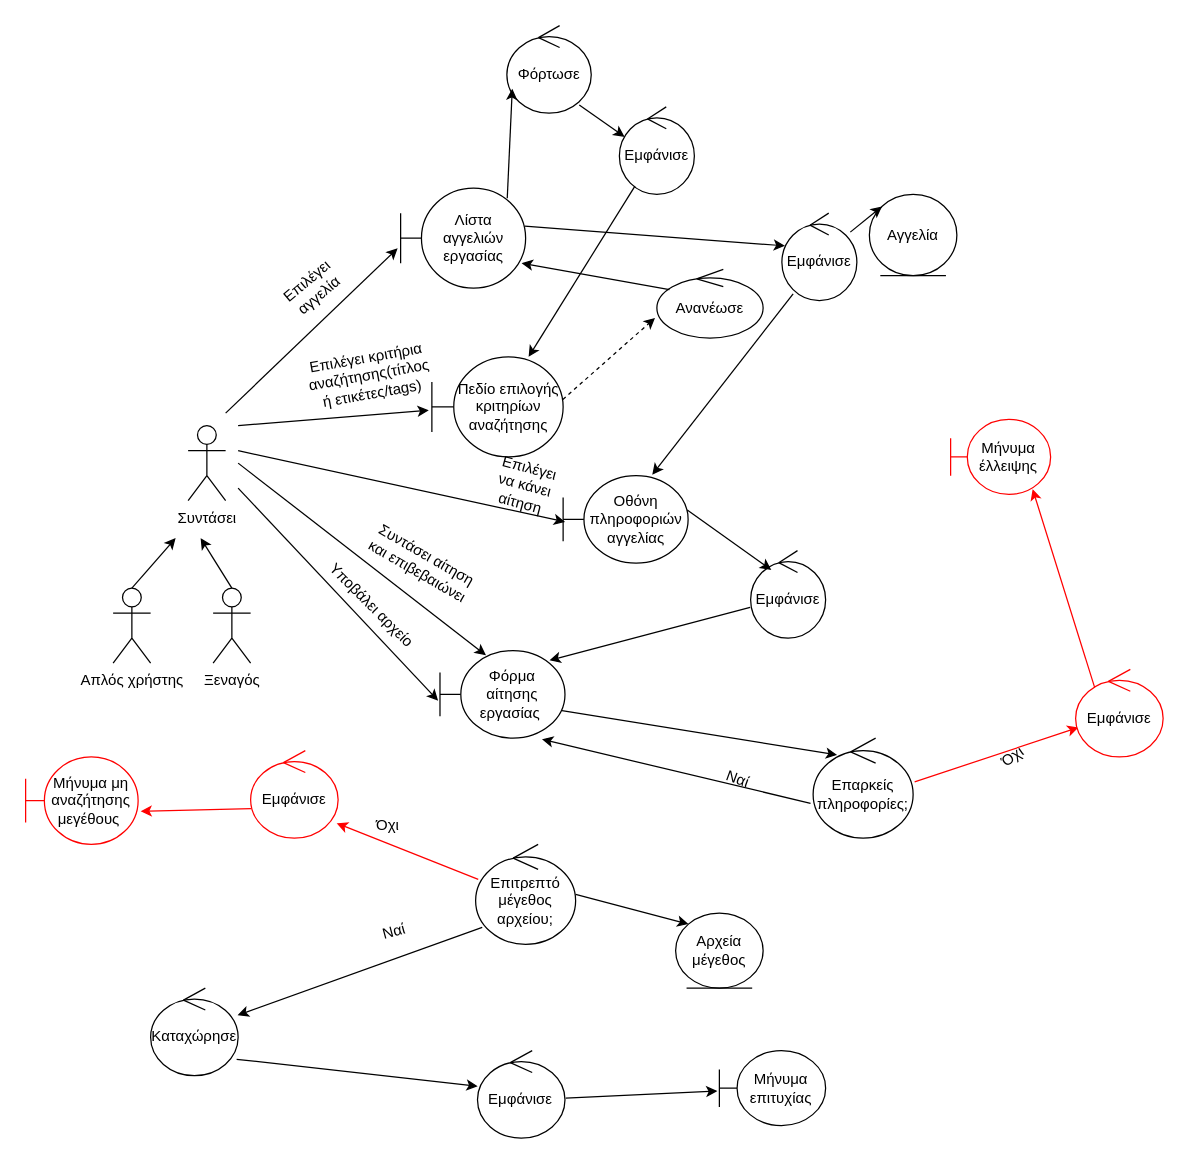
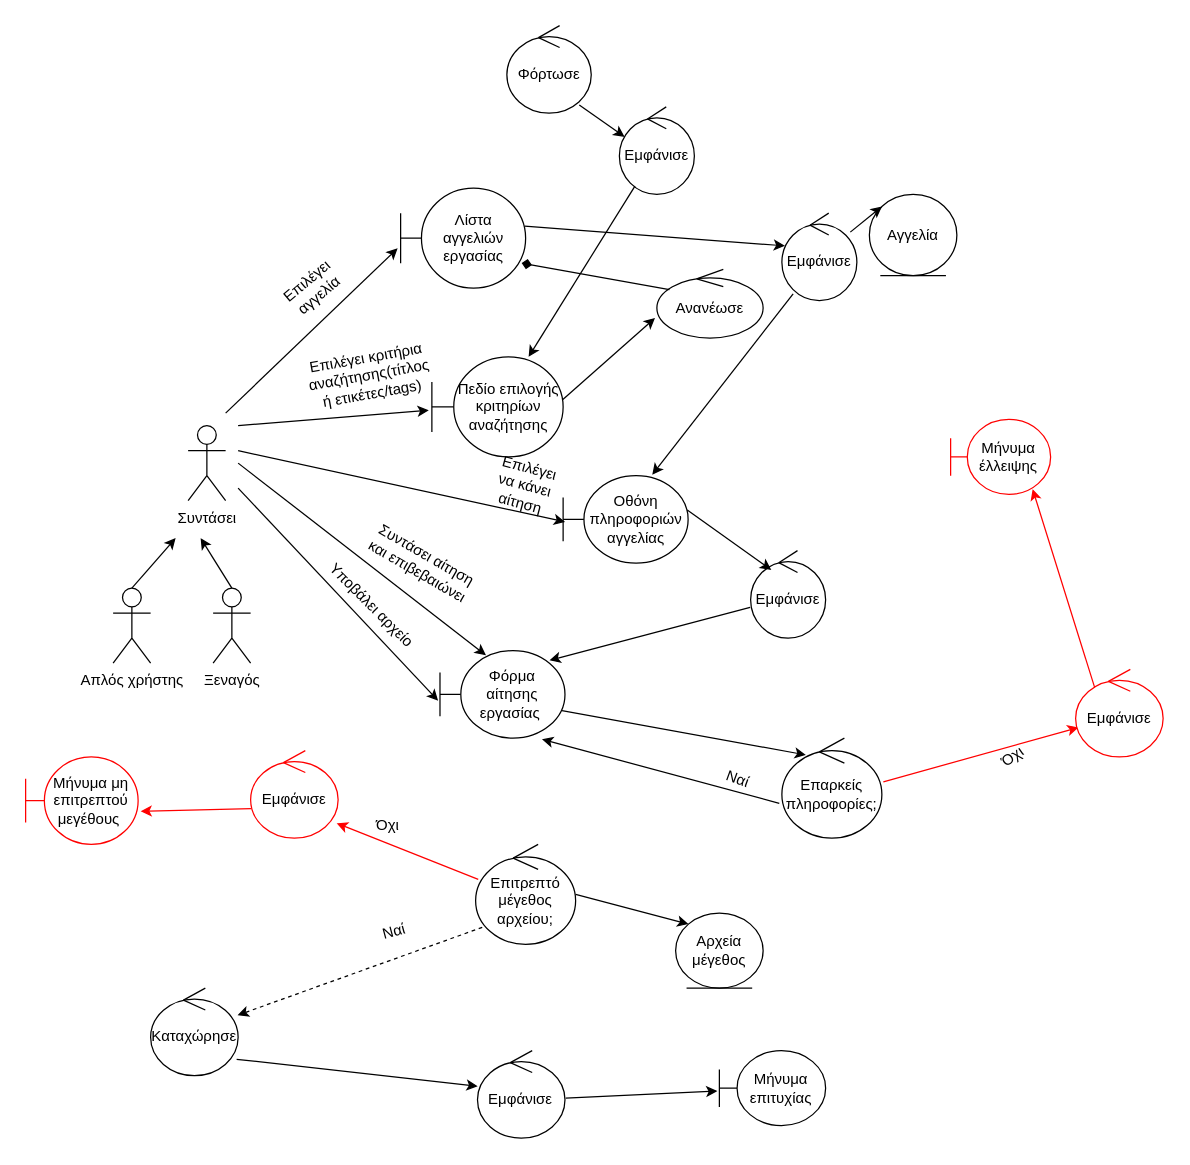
- <mxCell id="52" value="" style="endArrow=classic;html=1;rounded=0;exitX=0.853;exitY=0.101;exitDx=0;exitDy=0;exitPerimeter=0;entryX=0.064;entryY=0.721;entryDx=0;entryDy=0;entryPerimeter=0;" parent="1" source="8" target="51" edge="1"><mxGeometry width="50" height="50" relative="1" as="geometry"><mxPoint x="660" y="380" as="sourcePoint" /><mxPoint x="710" y="330" as="targetPoint" /></mxGeometry></mxCell>
- <mxCell id="35" value="" style="endArrow=classic;html=1;rounded=0;entryX=0.968;entryY=0.75;entryDx=0;entryDy=0;entryPerimeter=0;exitX=0.118;exitY=0.294;exitDx=0;exitDy=0;exitPerimeter=0;" parent="1" source="33" target="8" edge="1"><mxGeometry width="50" height="50" relative="1" as="geometry"><mxPoint x="490" y="470" as="sourcePoint" /><mxPoint x="540" y="420" as="targetPoint" /></mxGeometry></mxCell>
+ <mxCell id="35" value="" style="endArrow=diamond;html=1;rounded=0;entryX=0.968;entryY=0.75;entryDx=0;entryDy=0;entryPerimeter=0;exitX=0.118;exitY=0.294;exitDx=0;exitDy=0;exitPerimeter=0;" parent="1" source="33" target="8" edge="1"><mxGeometry width="50" height="50" relative="1" as="geometry"><mxPoint x="490" y="470" as="sourcePoint" /><mxPoint x="540" y="420" as="targetPoint" /></mxGeometry></mxCell>
- <mxCell id="34" value="" style="endArrow=classic;html=1;rounded=0;entryX=-0.017;entryY=0.706;entryDx=0;entryDy=0;entryPerimeter=0;exitX=0.998;exitY=0.426;exitDx=0;exitDy=0;exitPerimeter=0;dashed=1;" parent="1" source="7" target="33" edge="1"><mxGeometry width="50" height="50" relative="1" as="geometry"><mxPoint x="490" y="470" as="sourcePoint" /><mxPoint x="540" y="420" as="targetPoint" /></mxGeometry></mxCell>
+ <mxCell id="34" value="" style="endArrow=classic;html=1;rounded=0;entryX=-0.017;entryY=0.706;entryDx=0;entryDy=0;entryPerimeter=0;exitX=0.998;exitY=0.426;exitDx=0;exitDy=0;exitPerimeter=0;" parent="1" source="7" target="33" edge="1"><mxGeometry width="50" height="50" relative="1" as="geometry"><mxPoint x="490" y="470" as="sourcePoint" /><mxPoint x="540" y="420" as="targetPoint" /></mxGeometry></mxCell>
- <mxCell id="24" value="Επαρκείς πληροφορίες;" style="ellipse;shape=umlControl;whiteSpace=wrap;html=1;" parent="1" vertex="1"><mxGeometry x="650" y="590" width="80" height="80" as="geometry" /></mxCell>
+ <mxCell id="24" value="Επαρκείς πληροφορίες;" style="ellipse;shape=umlControl;whiteSpace=wrap;html=1;" parent="1" vertex="1"><mxGeometry x="625" y="590" width="80" height="80" as="geometry" /></mxCell>
- <mxCell id="40" value="Μήνυμα μη αναζήτησης μεγέθους&amp;nbsp;" style="shape=umlBoundary;whiteSpace=wrap;html=1;strokeColor=#FF0000;" parent="1" vertex="1"><mxGeometry x="20" y="605" width="90" height="70" as="geometry" /></mxCell>
+ <mxCell id="40" value="Μήνυμα μη επιτρεπτού μεγέθους&amp;nbsp;" style="shape=umlBoundary;whiteSpace=wrap;html=1;strokeColor=#FF0000;" parent="1" vertex="1"><mxGeometry x="20" y="605" width="90" height="70" as="geometry" /></mxCell>
- <mxCell id="27" value="" style="endArrow=classic;html=1;rounded=0;exitX=0.066;exitY=0.83;exitDx=0;exitDy=0;exitPerimeter=0;entryX=0.994;entryY=0.31;entryDx=0;entryDy=0;entryPerimeter=0;" parent="1" source="26" target="48" edge="1"><mxGeometry width="50" height="50" relative="1" as="geometry"><mxPoint x="490" y="560" as="sourcePoint" /><mxPoint x="240" y="770" as="targetPoint" /></mxGeometry></mxCell>
+ <mxCell id="27" value="" style="endArrow=classic;html=1;rounded=0;exitX=0.066;exitY=0.83;exitDx=0;exitDy=0;exitPerimeter=0;entryX=0.994;entryY=0.31;entryDx=0;entryDy=0;entryPerimeter=0;dashed=1;" parent="1" source="26" target="48" edge="1"><mxGeometry width="50" height="50" relative="1" as="geometry"><mxPoint x="490" y="560" as="sourcePoint" /><mxPoint x="240" y="770" as="targetPoint" /></mxGeometry></mxCell>
